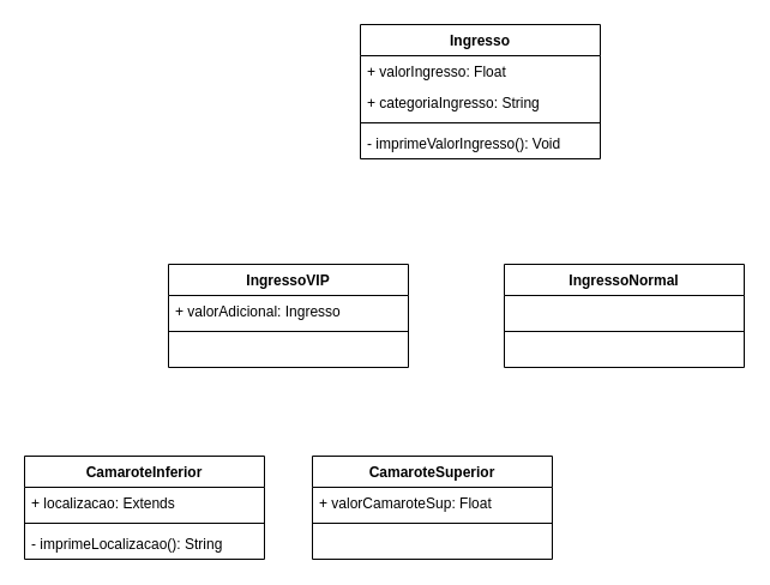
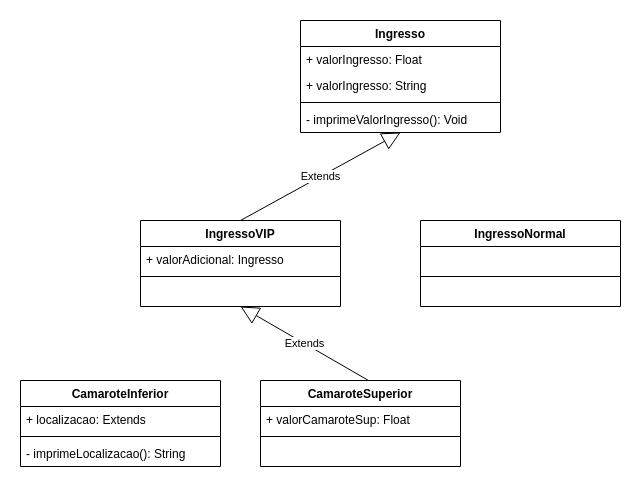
- <mxCell id="6" value="+ categoriaIngresso: String" style="text;strokeColor=none;fillColor=none;align=left;verticalAlign=top;spacingLeft=4;spacingRight=4;overflow=hidden;rotatable=0;points=[[0,0.5],[1,0.5]];portConstraint=eastwest;" vertex="1" parent="4"><mxGeometry y="52" width="200" height="26" as="geometry" /></mxCell>
+ <mxCell id="6" value="+ valorIngresso: String" style="text;strokeColor=none;fillColor=none;align=left;verticalAlign=top;spacingLeft=4;spacingRight=4;overflow=hidden;rotatable=0;points=[[0,0.5],[1,0.5]];portConstraint=eastwest;" vertex="1" parent="4"><mxGeometry y="52" width="200" height="26" as="geometry" /></mxCell>
+ <mxCell id="2" value="Extends" style="endArrow=block;endSize=16;endFill=0;html=1;exitX=0.5;exitY=0;exitDx=0;exitDy=0;entryX=0.5;entryY=1;entryDx=0;entryDy=0;" parent="1" source="9" target="4" edge="1"><mxGeometry width="160" relative="1" as="geometry"><mxPoint x="310" y="410" as="sourcePoint" /><mxPoint x="380" y="186" as="targetPoint" /></mxGeometry></mxCell>
+ <mxCell id="3" value="Extends" style="endArrow=block;endSize=16;endFill=0;html=1;exitX=0.54;exitY=0;exitDx=0;exitDy=0;exitPerimeter=0;entryX=0.5;entryY=1;entryDx=0;entryDy=0;" parent="1" source="21" target="9" edge="1"><mxGeometry width="160" relative="1" as="geometry"><mxPoint x="310" y="480" as="sourcePoint" /><mxPoint x="470" y="480" as="targetPoint" /></mxGeometry></mxCell>
